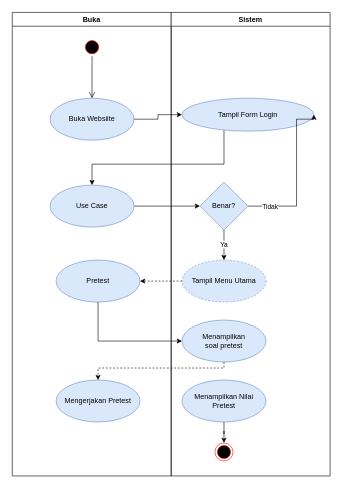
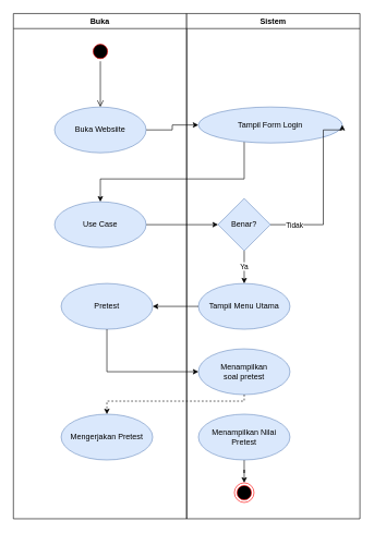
- <mxCell id="24" value="" style="edgeStyle=orthogonalEdgeStyle;rounded=0;orthogonalLoop=1;jettySize=auto;html=1;dashed=1;" parent="1" source="19" target="16" edge="1"><mxGeometry relative="1" as="geometry" /></mxCell>
+ <mxCell id="24" value="" style="edgeStyle=orthogonalEdgeStyle;rounded=0;orthogonalLoop=1;jettySize=auto;html=1;" parent="1" source="19" target="16" edge="1"><mxGeometry relative="1" as="geometry" /></mxCell>
- <mxCell id="19" value="Tampil Menu Utama" style="ellipse;whiteSpace=wrap;html=1;fillColor=#dae8fc;strokeColor=#6c8ebf;dashed=1;" parent="18" vertex="1"><mxGeometry x="18" y="413" width="140" height="70" as="geometry" /></mxCell>
+ <mxCell id="19" value="Tampil Menu Utama" style="ellipse;whiteSpace=wrap;html=1;fillColor=#dae8fc;strokeColor=#6c8ebf;" parent="18" vertex="1"><mxGeometry x="18" y="413" width="140" height="70" as="geometry" /></mxCell>
